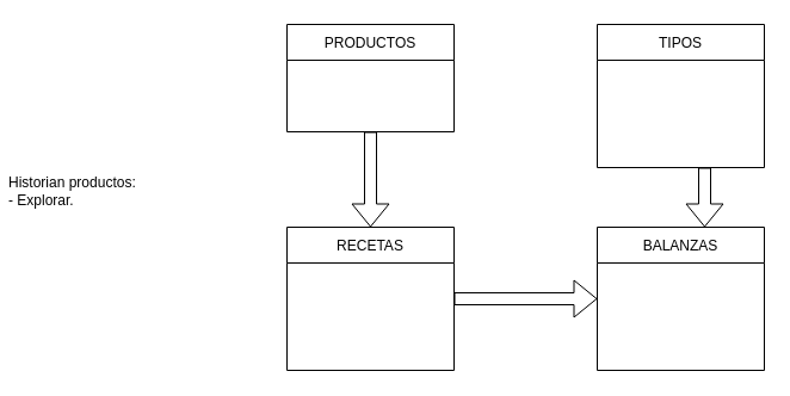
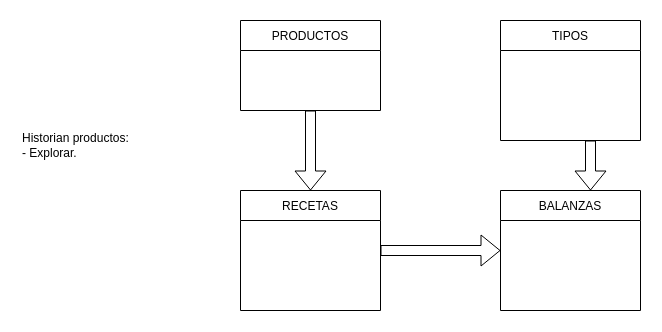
- <mxCell id="9" value="Historian productos:&lt;br&gt;- Explorar." style="text;html=1;strokeColor=none;fillColor=none;align=left;verticalAlign=middle;whiteSpace=wrap;rounded=0;" vertex="1" parent="1"><mxGeometry x="5" y="135" width="110" height="50" as="geometry" /></mxCell>
+ <mxCell id="9" value="Historian productos:&lt;br&gt;- Explorar." style="text;html=1;strokeColor=none;fillColor=none;align=left;verticalAlign=middle;whiteSpace=wrap;rounded=0;" vertex="1" parent="1"><mxGeometry x="20" y="120" width="110" height="50" as="geometry" /></mxCell>
